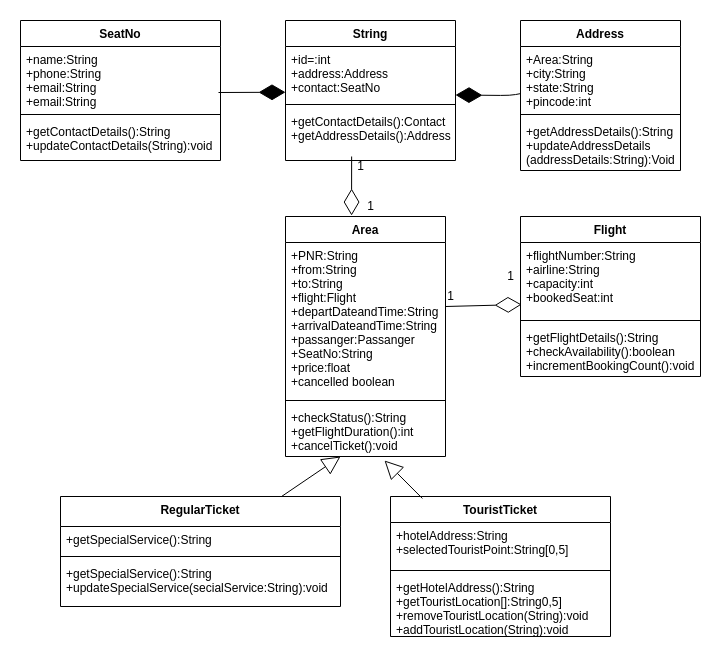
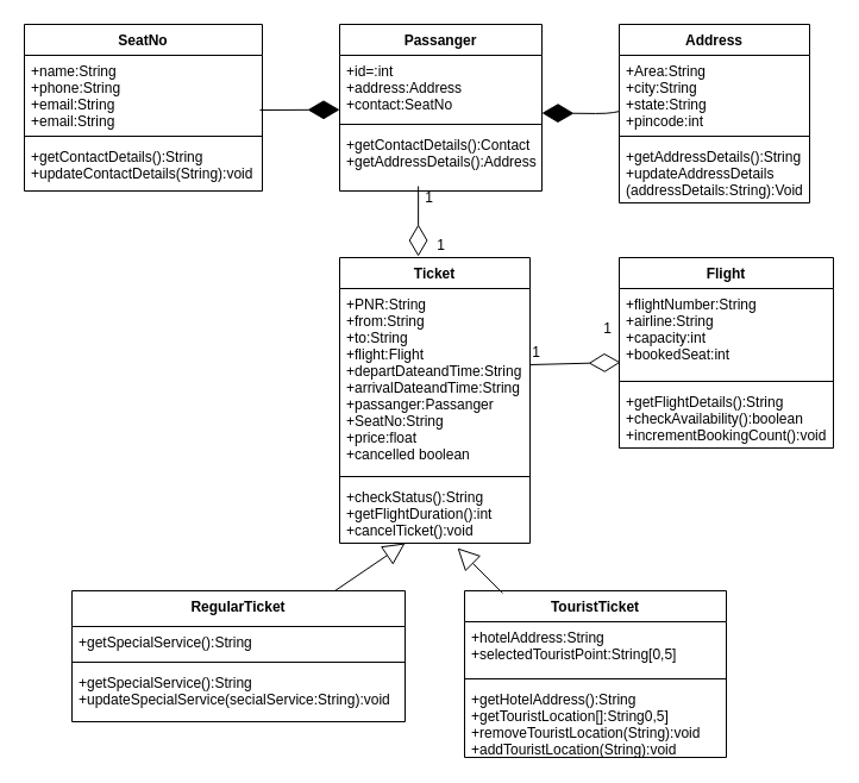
- <mxCell id="2" value="String" style="swimlane;fontStyle=1;align=center;verticalAlign=top;childLayout=stackLayout;horizontal=1;startSize=26;horizontalStack=0;resizeParent=1;resizeParentMax=0;resizeLast=0;collapsible=1;marginBottom=0;" parent="1" vertex="1"><mxGeometry x="285" y="20" width="170" height="140" as="geometry" /></mxCell>
+ <mxCell id="2" value="Passanger" style="swimlane;fontStyle=1;align=center;verticalAlign=top;childLayout=stackLayout;horizontal=1;startSize=26;horizontalStack=0;resizeParent=1;resizeParentMax=0;resizeLast=0;collapsible=1;marginBottom=0;" parent="1" vertex="1"><mxGeometry x="285" y="20" width="170" height="140" as="geometry" /></mxCell>
- <mxCell id="6" value="Area" style="swimlane;fontStyle=1;align=center;verticalAlign=top;childLayout=stackLayout;horizontal=1;startSize=26;horizontalStack=0;resizeParent=1;resizeParentMax=0;resizeLast=0;collapsible=1;marginBottom=0;" parent="1" vertex="1"><mxGeometry x="285" y="216" width="160" height="240" as="geometry" /></mxCell>
+ <mxCell id="6" value="Ticket" style="swimlane;fontStyle=1;align=center;verticalAlign=top;childLayout=stackLayout;horizontal=1;startSize=26;horizontalStack=0;resizeParent=1;resizeParentMax=0;resizeLast=0;collapsible=1;marginBottom=0;" parent="1" vertex="1"><mxGeometry x="285" y="216" width="160" height="240" as="geometry" /></mxCell>
